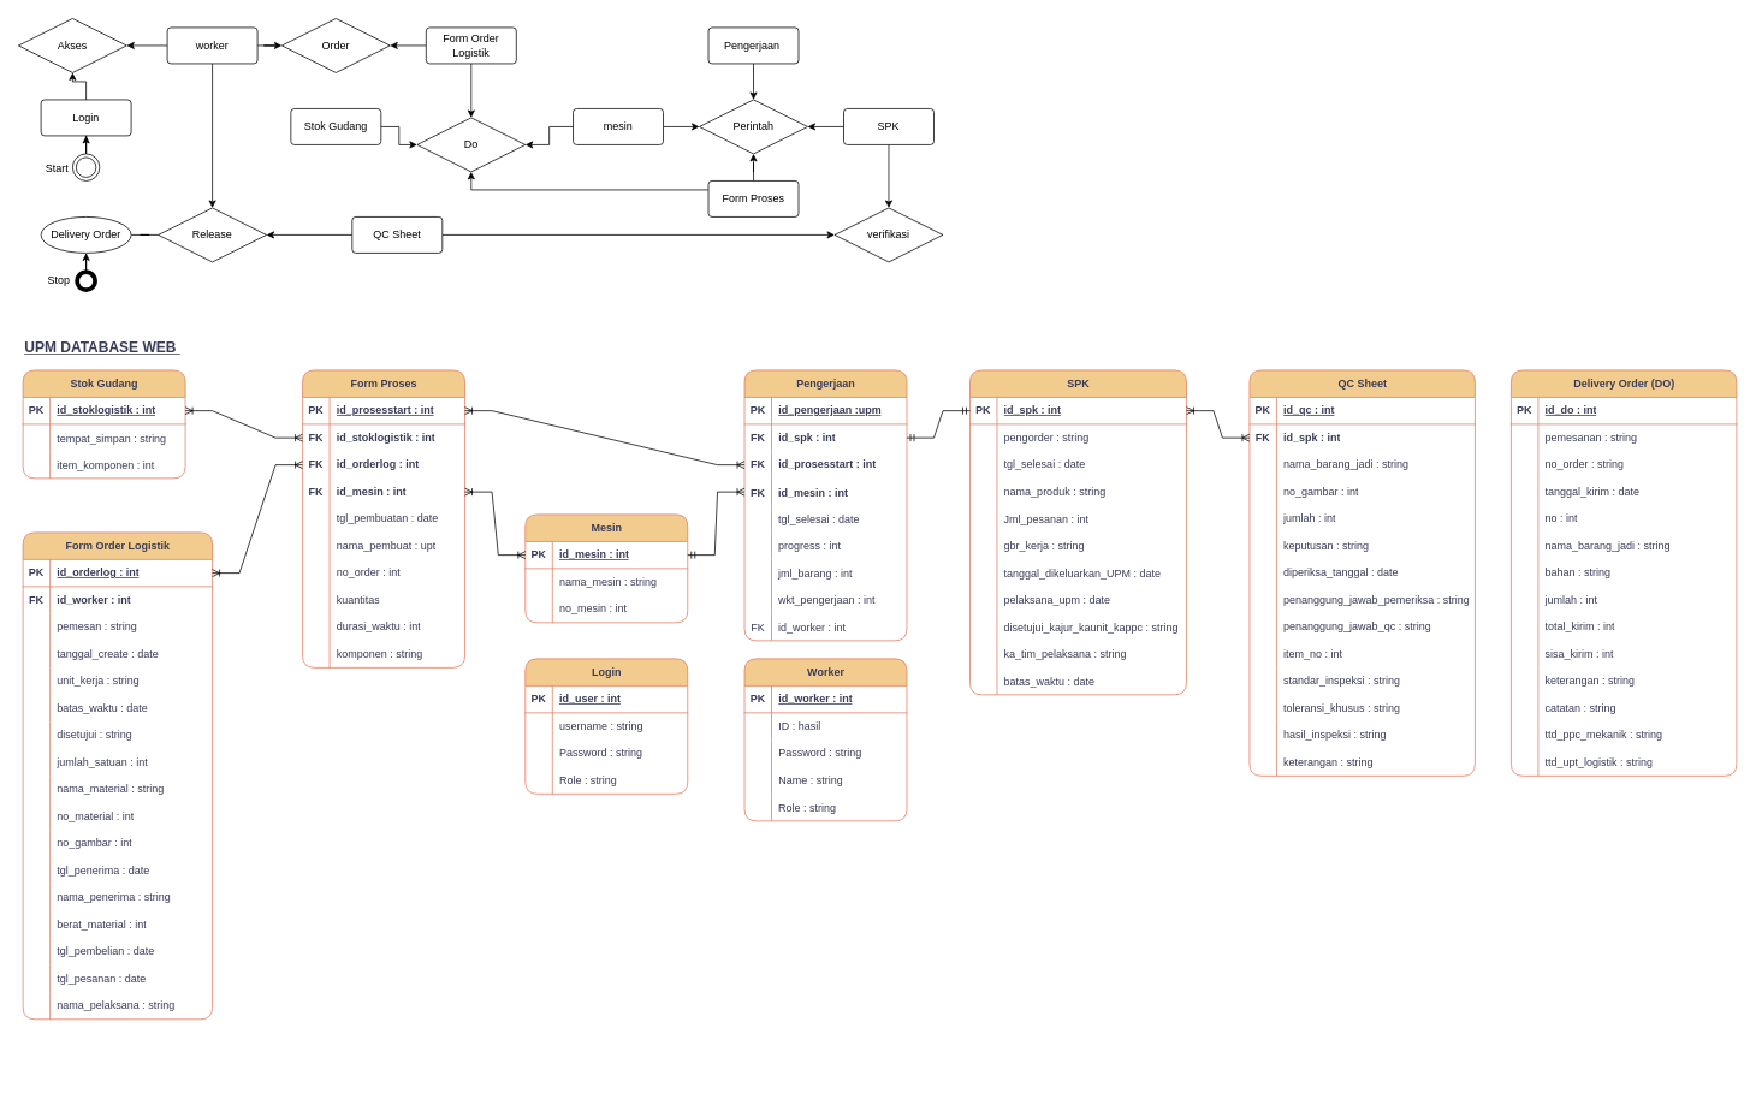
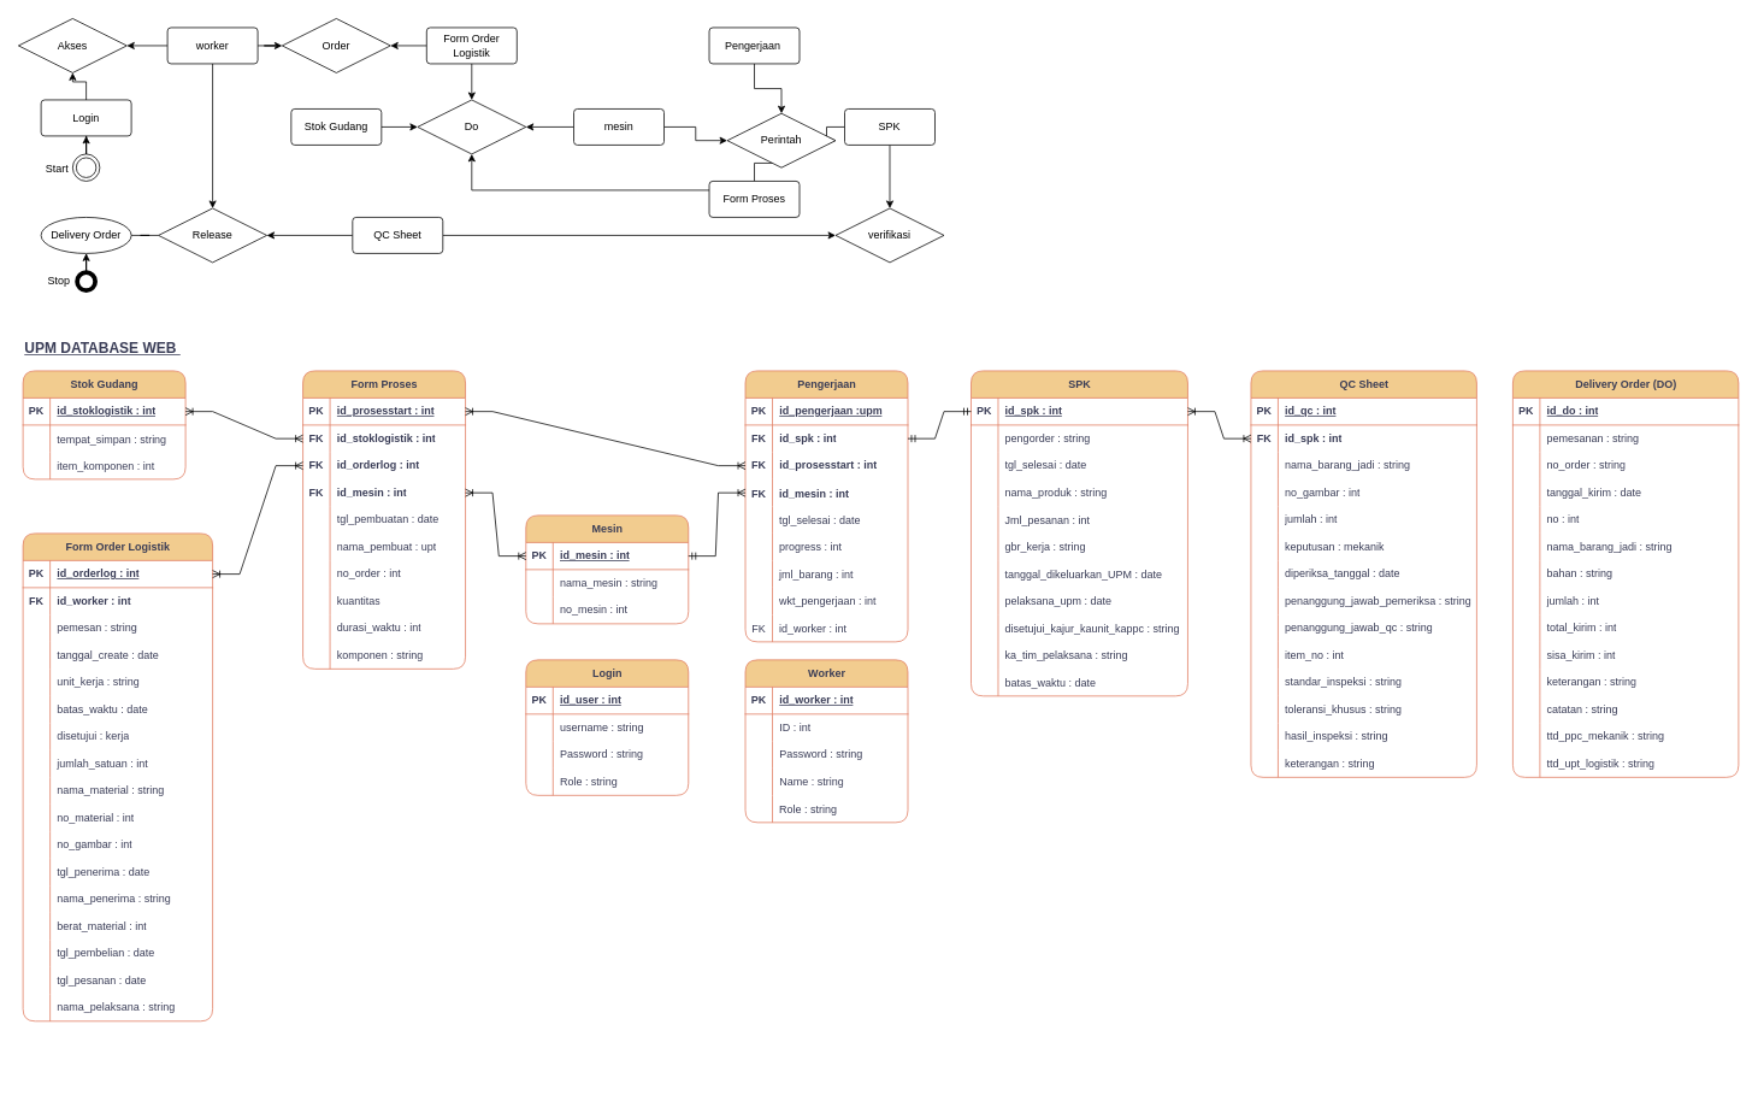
- <mxCell id="313" value="Perintah" style="shape=rhombus;perimeter=rhombusPerimeter;whiteSpace=wrap;html=1;align=center;" vertex="1" parent="1"><mxGeometry x="775" y="110" width="120" height="60" as="geometry" /></mxCell>
+ <mxCell id="313" value="Perintah" style="shape=rhombus;perimeter=rhombusPerimeter;whiteSpace=wrap;html=1;align=center;" vertex="1" parent="1"><mxGeometry x="805" y="125" width="120" height="60" as="geometry" /></mxCell>
- <mxCell id="314" value="Do" style="shape=rhombus;perimeter=rhombusPerimeter;whiteSpace=wrap;html=1;align=center;" vertex="1" parent="1"><mxGeometry x="462" y="130" width="120" height="60" as="geometry" /></mxCell>
+ <mxCell id="314" value="Do" style="shape=rhombus;perimeter=rhombusPerimeter;whiteSpace=wrap;html=1;align=center;" vertex="1" parent="1"><mxGeometry x="462" y="110" width="120" height="60" as="geometry" /></mxCell>
- <mxCell id="202" value="keputusan : string" style="shape=partialRectangle;connectable=0;fillColor=none;top=0;left=0;bottom=0;right=0;align=left;spacingLeft=6;overflow=hidden;whiteSpace=wrap;html=1;rounded=1;labelBackgroundColor=none;strokeColor=#E07A5F;fontColor=#393C56;" parent="200" vertex="1"><mxGeometry x="30" width="220" height="30" as="geometry"><mxRectangle width="220" height="30" as="alternateBounds" /></mxGeometry></mxCell>
+ <mxCell id="202" value="keputusan : mekanik" style="shape=partialRectangle;connectable=0;fillColor=none;top=0;left=0;bottom=0;right=0;align=left;spacingLeft=6;overflow=hidden;whiteSpace=wrap;html=1;rounded=1;labelBackgroundColor=none;strokeColor=#E07A5F;fontColor=#393C56;" parent="200" vertex="1"><mxGeometry x="30" width="220" height="30" as="geometry"><mxRectangle width="220" height="30" as="alternateBounds" /></mxGeometry></mxCell>
- <mxCell id="43" value="ID : hasil" style="shape=partialRectangle;connectable=0;fillColor=none;top=0;left=0;bottom=0;right=0;align=left;spacingLeft=6;overflow=hidden;whiteSpace=wrap;html=1;rounded=1;labelBackgroundColor=none;strokeColor=#E07A5F;fontColor=#393C56;" parent="41" vertex="1"><mxGeometry x="30" width="150" height="30" as="geometry"><mxRectangle width="150" height="30" as="alternateBounds" /></mxGeometry></mxCell>
+ <mxCell id="43" value="ID : int" style="shape=partialRectangle;connectable=0;fillColor=none;top=0;left=0;bottom=0;right=0;align=left;spacingLeft=6;overflow=hidden;whiteSpace=wrap;html=1;rounded=1;labelBackgroundColor=none;strokeColor=#E07A5F;fontColor=#393C56;" parent="41" vertex="1"><mxGeometry x="30" width="150" height="30" as="geometry"><mxRectangle width="150" height="30" as="alternateBounds" /></mxGeometry></mxCell>
- <mxCell id="102" value="disetujui : string" style="shape=partialRectangle;connectable=0;fillColor=none;top=0;left=0;bottom=0;right=0;align=left;spacingLeft=6;overflow=hidden;whiteSpace=wrap;html=1;rounded=1;labelBackgroundColor=none;strokeColor=#E07A5F;fontColor=#393C56;" parent="100" vertex="1"><mxGeometry x="30" width="180" height="30" as="geometry"><mxRectangle width="180" height="30" as="alternateBounds" /></mxGeometry></mxCell>
+ <mxCell id="102" value="disetujui : kerja" style="shape=partialRectangle;connectable=0;fillColor=none;top=0;left=0;bottom=0;right=0;align=left;spacingLeft=6;overflow=hidden;whiteSpace=wrap;html=1;rounded=1;labelBackgroundColor=none;strokeColor=#E07A5F;fontColor=#393C56;" parent="100" vertex="1"><mxGeometry x="30" width="180" height="30" as="geometry"><mxRectangle width="180" height="30" as="alternateBounds" /></mxGeometry></mxCell>
